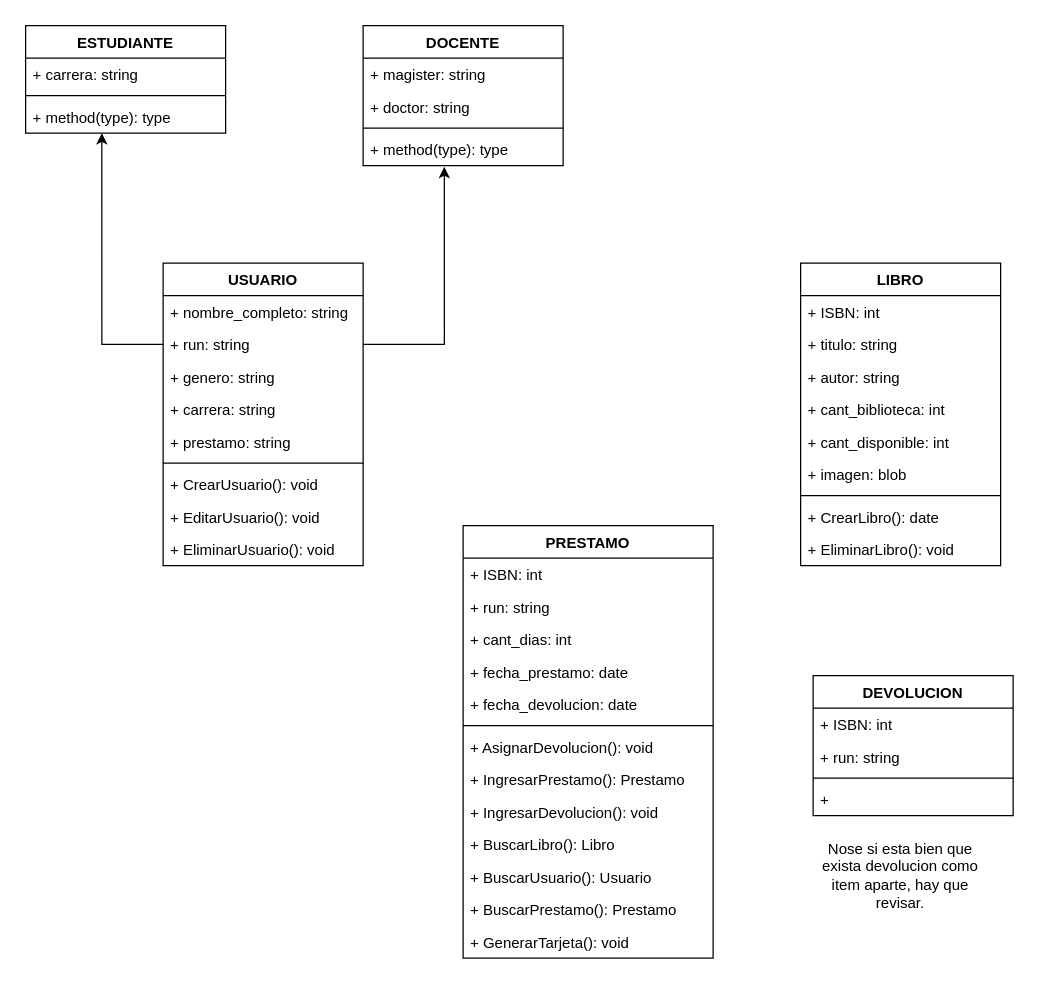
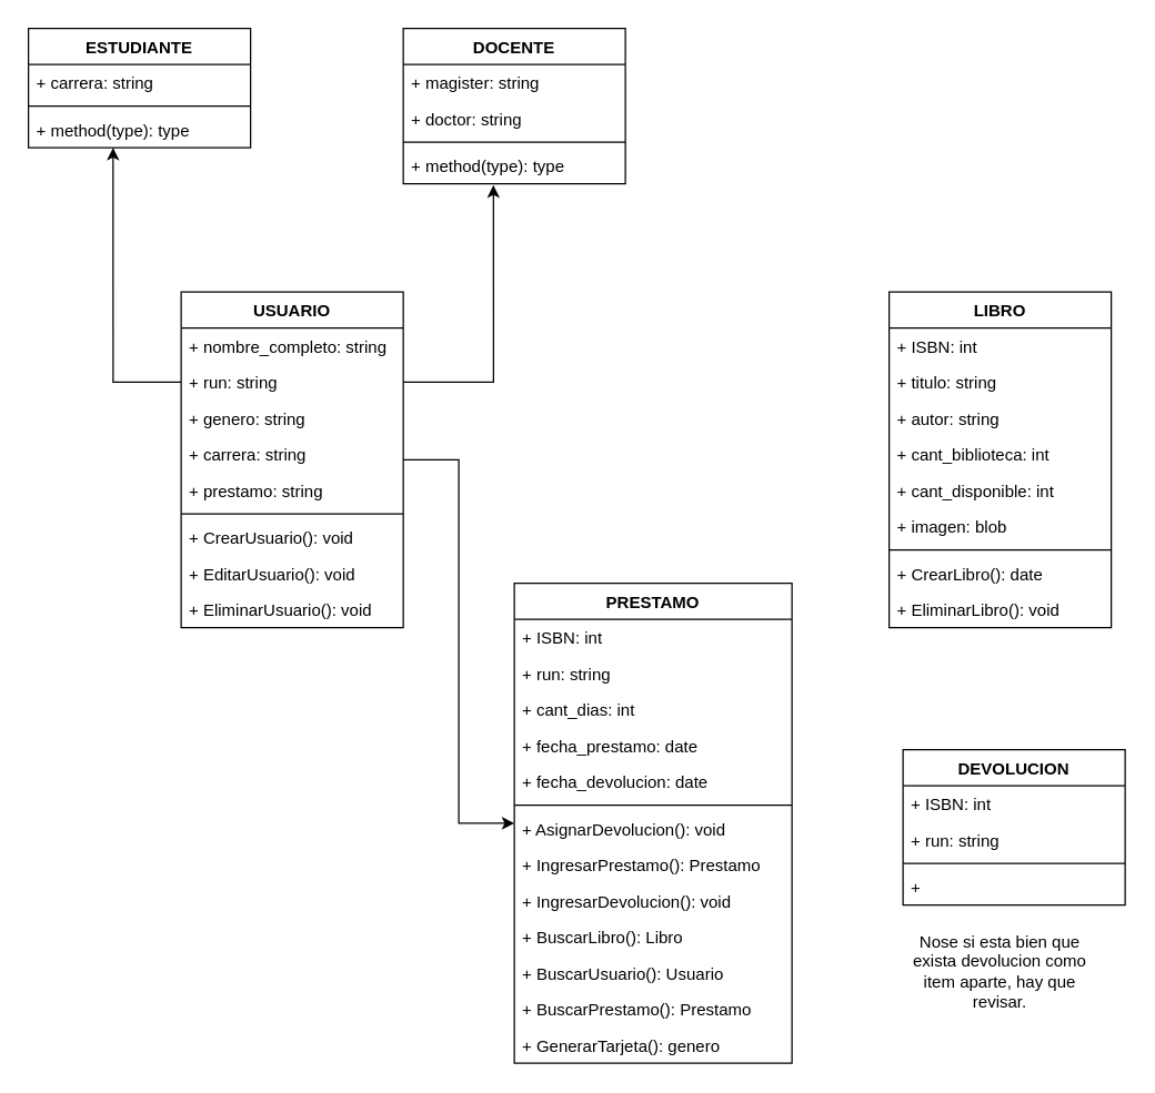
+ <mxCell id="11" value="" style="edgeStyle=orthogonalEdgeStyle;rounded=0;orthogonalLoop=1;jettySize=auto;html=1;" edge="1" parent="1" source="12" target="34"><mxGeometry relative="1" as="geometry" /></mxCell>
- <mxCell id="47" value="+ GenerarTarjeta(): void" style="text;strokeColor=none;fillColor=none;align=left;verticalAlign=top;spacingLeft=4;spacingRight=4;overflow=hidden;rotatable=0;points=[[0,0.5],[1,0.5]];portConstraint=eastwest;" vertex="1" parent="34"><mxGeometry y="320" width="200" height="26" as="geometry" /></mxCell>
+ <mxCell id="47" value="+ GenerarTarjeta(): genero" style="text;strokeColor=none;fillColor=none;align=left;verticalAlign=top;spacingLeft=4;spacingRight=4;overflow=hidden;rotatable=0;points=[[0,0.5],[1,0.5]];portConstraint=eastwest;" vertex="1" parent="34"><mxGeometry y="320" width="200" height="26" as="geometry" /></mxCell>
